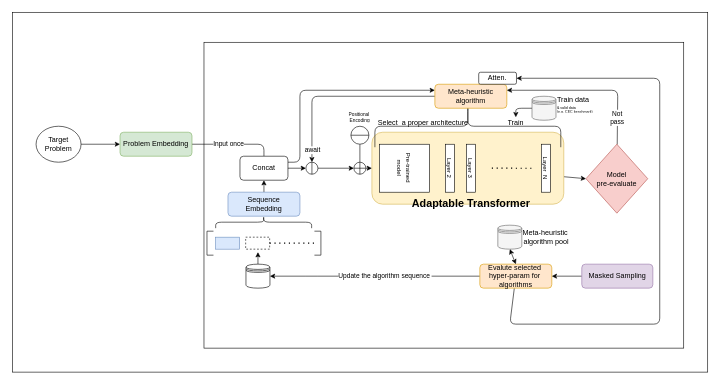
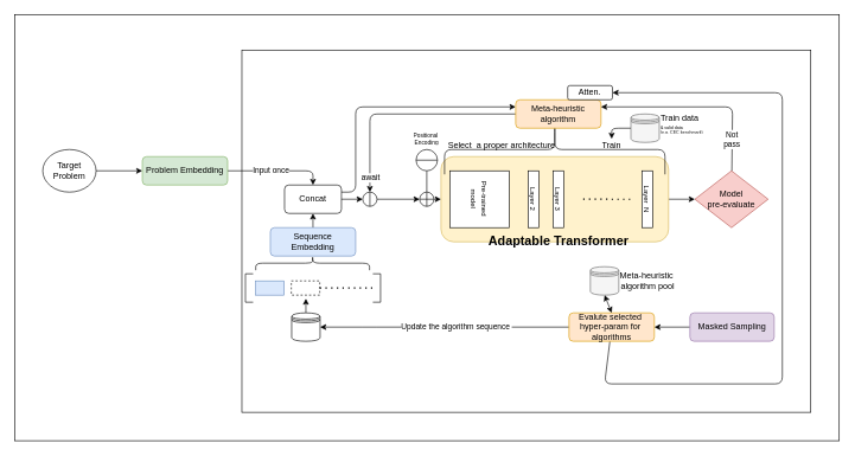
- <mxCell id="8" style="edgeStyle=none;html=1;entryX=0.5;entryY=0;entryDx=0;entryDy=0;flowAnimation=0;strokeColor=default;endArrow=none;" parent="1" source="10" target="15" edge="1"><mxGeometry relative="1" as="geometry"><Array as="points"><mxPoint x="439" y="240" /></Array></mxGeometry></mxCell>
+ <mxCell id="8" style="edgeStyle=none;html=1;entryX=0.5;entryY=0;entryDx=0;entryDy=0;flowAnimation=0;strokeColor=default;" parent="1" source="10" target="15" edge="1"><mxGeometry relative="1" as="geometry"><Array as="points"><mxPoint x="439" y="240" /></Array></mxGeometry></mxCell>
- <mxCell id="35" value="Model&lt;div&gt;pre-evaluate&lt;/div&gt;" style="rhombus;whiteSpace=wrap;html=1;fillColor=#f8cecc;strokeColor=#b85450;" parent="1" vertex="1"><mxGeometry x="976" y="240" width="103" height="115" as="geometry" /></mxCell>
+ <mxCell id="35" value="Model&lt;div&gt;pre-evaluate&lt;/div&gt;" style="rhombus;whiteSpace=wrap;html=1;fillColor=#f8cecc;strokeColor=#b85450;" parent="1" vertex="1"><mxGeometry x="976" y="240" width="103" height="80" as="geometry" /></mxCell>
